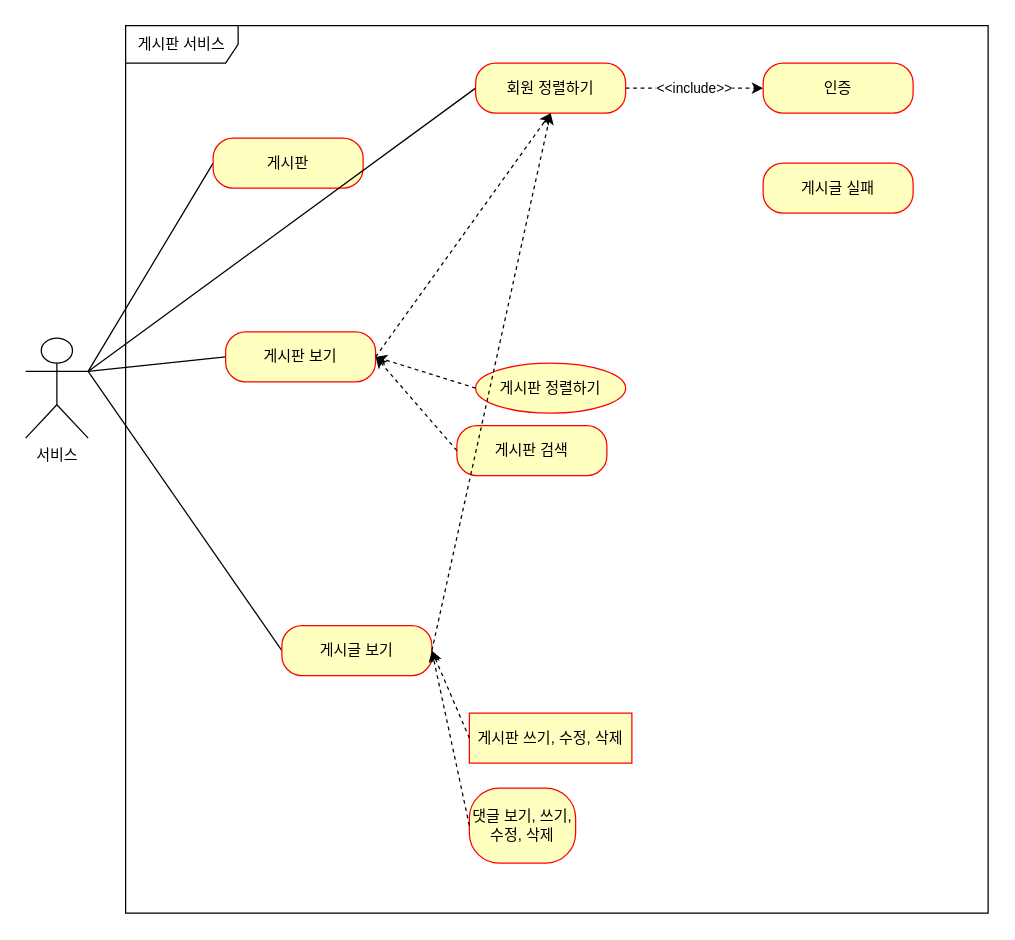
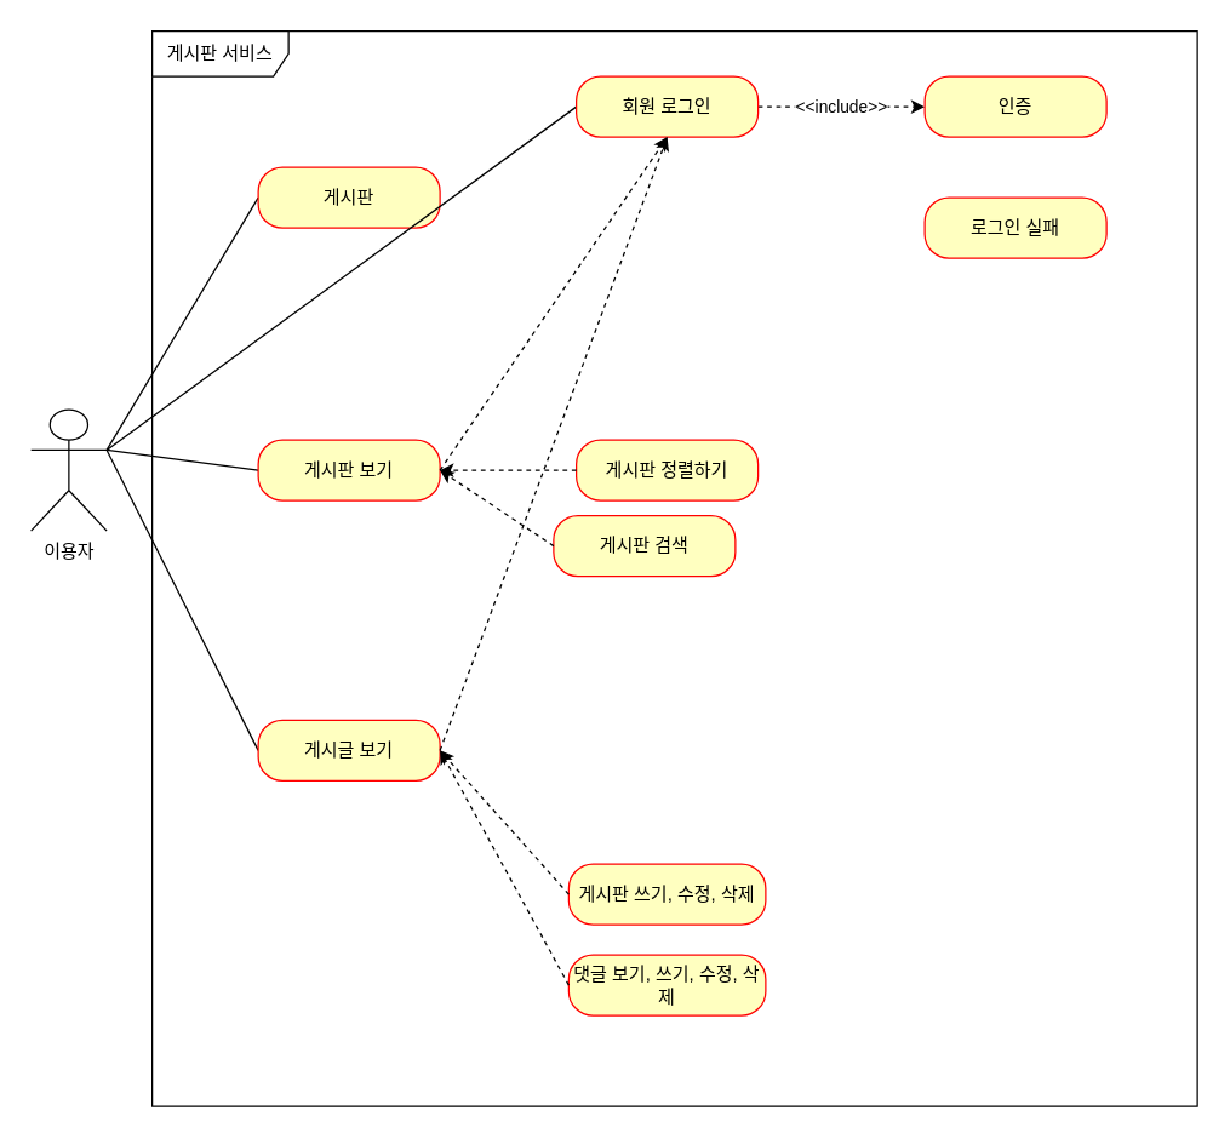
- <mxCell id="12" value="회원 정렬하기" style="rounded=1;whiteSpace=wrap;html=1;arcSize=40;fontColor=#000000;fillColor=#ffffc0;strokeColor=#ff0000;" vertex="1" parent="1"><mxGeometry x="380" y="50" width="120" height="40" as="geometry" /></mxCell>
+ <mxCell id="12" value="회원 로그인" style="rounded=1;whiteSpace=wrap;html=1;arcSize=40;fontColor=#000000;fillColor=#ffffc0;strokeColor=#ff0000;" vertex="1" parent="1"><mxGeometry x="380" y="50" width="120" height="40" as="geometry" /></mxCell>
- <mxCell id="14" value="게시글 실패" style="rounded=1;whiteSpace=wrap;html=1;arcSize=40;fontColor=#000000;fillColor=#ffffc0;strokeColor=#ff0000;" vertex="1" parent="1"><mxGeometry x="610" y="130" width="120" height="40" as="geometry" /></mxCell>
+ <mxCell id="14" value="로그인 실패" style="rounded=1;whiteSpace=wrap;html=1;arcSize=40;fontColor=#000000;fillColor=#ffffc0;strokeColor=#ff0000;" vertex="1" parent="1"><mxGeometry x="610" y="130" width="120" height="40" as="geometry" /></mxCell>
- <mxCell id="8" value="게시판 보기" style="rounded=1;whiteSpace=wrap;html=1;arcSize=40;fontColor=#000000;fillColor=#ffffc0;strokeColor=#ff0000;" vertex="1" parent="1"><mxGeometry x="180" y="265" width="120" height="40" as="geometry" /></mxCell>
+ <mxCell id="8" value="게시판 보기" style="rounded=1;whiteSpace=wrap;html=1;arcSize=40;fontColor=#000000;fillColor=#ffffc0;strokeColor=#ff0000;" vertex="1" parent="1"><mxGeometry x="170" y="290" width="120" height="40" as="geometry" /></mxCell>
- <mxCell id="15" value="게시판 정렬하기" style="ellipse;whiteSpace=wrap;html=1;arcSize=40;fontColor=#000000;fillColor=#ffffc0;strokeColor=#ff0000;" vertex="1" parent="1"><mxGeometry x="380" y="290" width="120" height="40" as="geometry" /></mxCell>
+ <mxCell id="15" value="게시판 정렬하기" style="rounded=1;whiteSpace=wrap;html=1;arcSize=40;fontColor=#000000;fillColor=#ffffc0;strokeColor=#ff0000;" vertex="1" parent="1"><mxGeometry x="380" y="290" width="120" height="40" as="geometry" /></mxCell>
- <mxCell id="4" value="서비스" style="shape=umlActor;verticalLabelPosition=bottom;verticalAlign=top;html=1;" vertex="1" parent="1"><mxGeometry x="20" y="270" width="50" height="80" as="geometry" /></mxCell>
+ <mxCell id="4" value="이용자" style="shape=umlActor;verticalLabelPosition=bottom;verticalAlign=top;html=1;" vertex="1" parent="1"><mxGeometry x="20" y="270" width="50" height="80" as="geometry" /></mxCell>
- <mxCell id="9" value="게시글 보기" style="rounded=1;whiteSpace=wrap;html=1;arcSize=40;fontColor=#000000;fillColor=#ffffc0;strokeColor=#ff0000;" vertex="1" parent="1"><mxGeometry x="225" y="500" width="120" height="40" as="geometry" /></mxCell>
+ <mxCell id="9" value="게시글 보기" style="rounded=1;whiteSpace=wrap;html=1;arcSize=40;fontColor=#000000;fillColor=#ffffc0;strokeColor=#ff0000;" vertex="1" parent="1"><mxGeometry x="170" y="475" width="120" height="40" as="geometry" /></mxCell>
- <mxCell id="17" value="게시판 쓰기, 수정, 삭제" style="whiteSpace=wrap;html=1;arcSize=40;fontColor=#000000;fillColor=#ffffc0;strokeColor=#ff0000;rounded=0;" vertex="1" parent="1"><mxGeometry x="375" y="570" width="130" height="40" as="geometry" /></mxCell>
+ <mxCell id="17" value="게시판 쓰기, 수정, 삭제" style="rounded=1;whiteSpace=wrap;html=1;arcSize=40;fontColor=#000000;fillColor=#ffffc0;strokeColor=#ff0000;" vertex="1" parent="1"><mxGeometry x="375" y="570" width="130" height="40" as="geometry" /></mxCell>
- <mxCell id="18" value="댓글 보기, 쓰기, 수정, 삭제" style="rounded=1;whiteSpace=wrap;html=1;arcSize=40;fontColor=#000000;fillColor=#ffffc0;strokeColor=#ff0000;" vertex="1" parent="1"><mxGeometry x="375" y="630" width="85" height="60" as="geometry" /></mxCell>
+ <mxCell id="18" value="댓글 보기, 쓰기, 수정, 삭제" style="rounded=1;whiteSpace=wrap;html=1;arcSize=40;fontColor=#000000;fillColor=#ffffc0;strokeColor=#ff0000;" vertex="1" parent="1"><mxGeometry x="375" y="630" width="130" height="40" as="geometry" /></mxCell>
